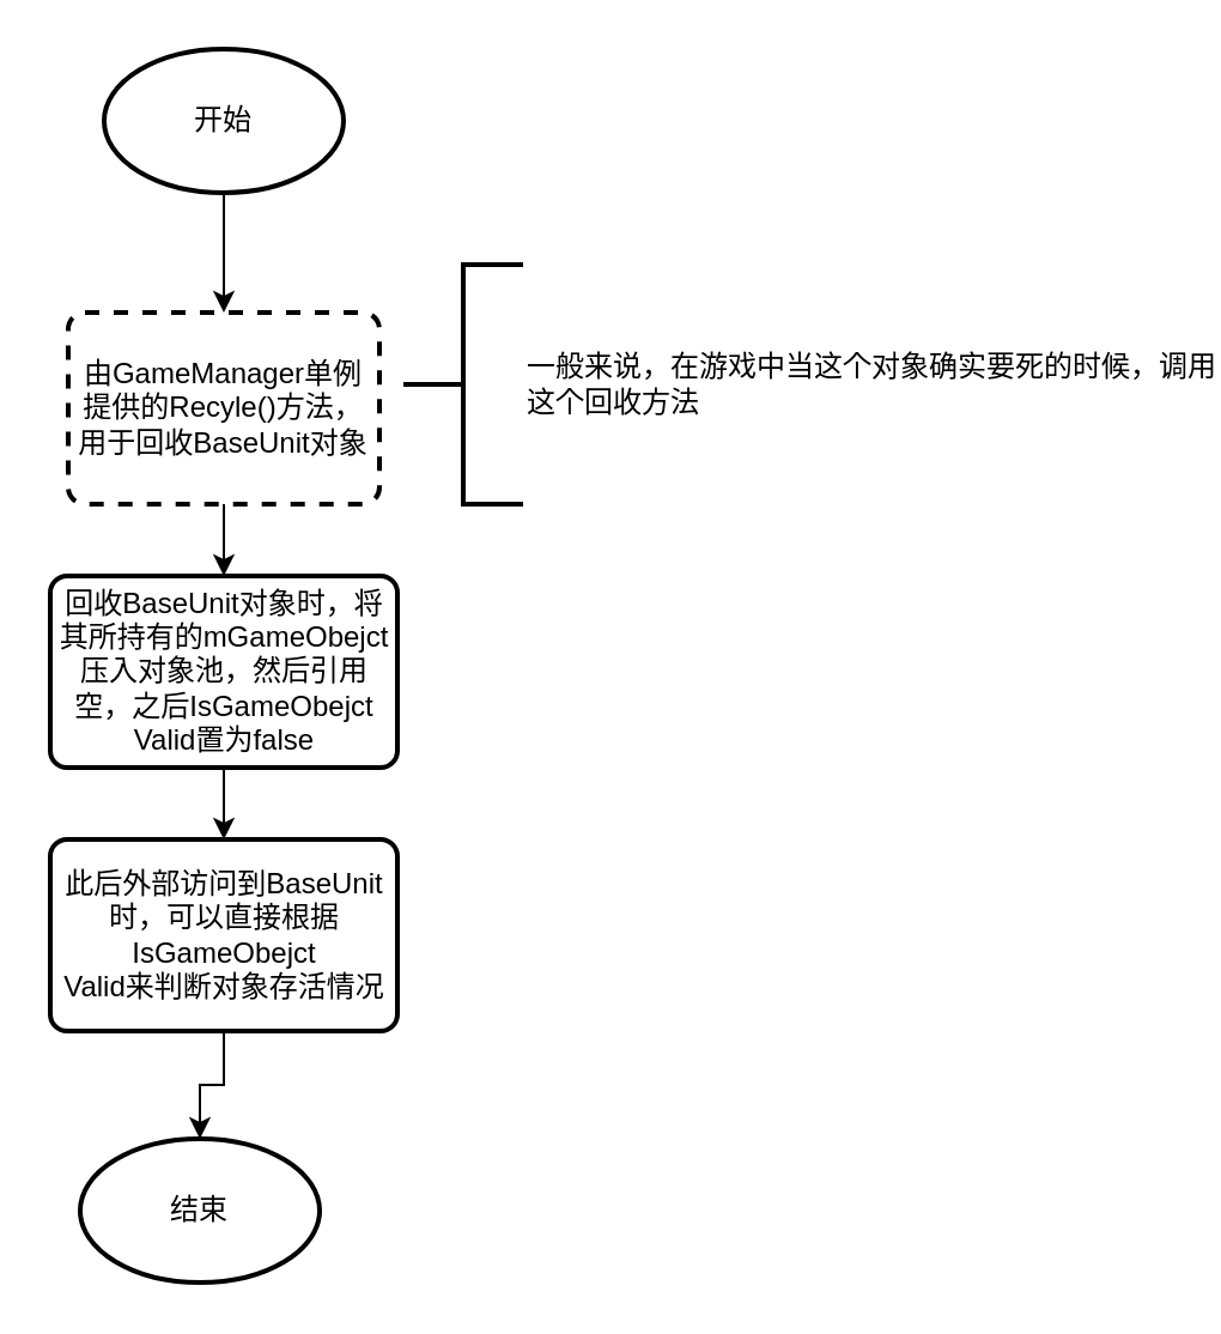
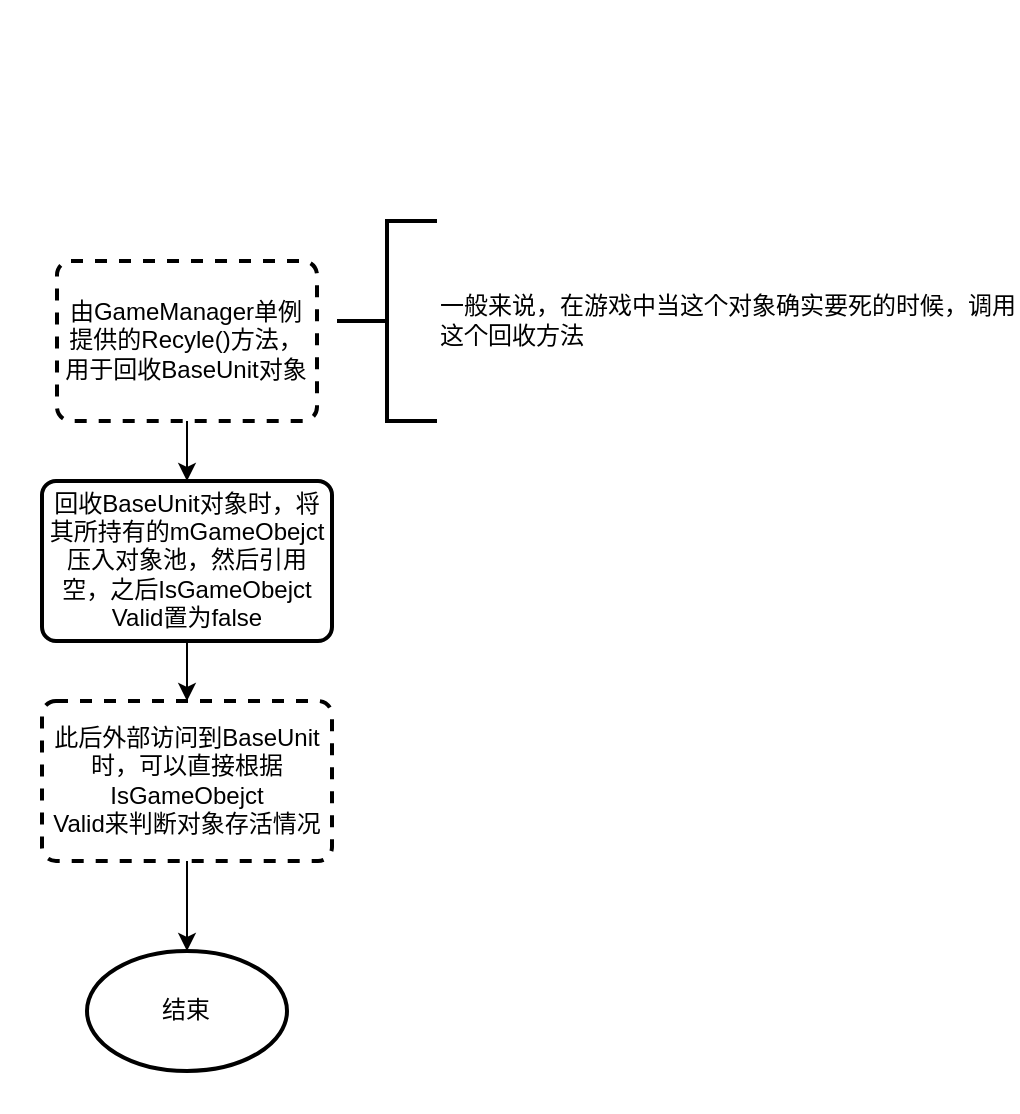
- <mxCell id="3" value="开始" style="strokeWidth=2;html=1;shape=mxgraph.flowchart.start_1;whiteSpace=wrap;" vertex="1" parent="1"><mxGeometry x="43" y="20" width="100" height="60" as="geometry" /></mxCell>
- <mxCell id="2" style="edgeStyle=orthogonalEdgeStyle;rounded=0;orthogonalLoop=1;jettySize=auto;html=1;entryX=0.5;entryY=0;entryDx=0;entryDy=0;" edge="1" parent="1" source="3" target="6"><mxGeometry relative="1" as="geometry" /></mxCell>
- <mxCell id="10" value="此后外部访问到BaseUnit时，可以直接根据IsGameObejct&lt;br&gt;Valid来判断对象存活情况" style="rounded=1;whiteSpace=wrap;html=1;absoluteArcSize=1;arcSize=14;strokeWidth=2;" vertex="1" parent="1"><mxGeometry x="20.5" y="350" width="145" height="80" as="geometry" /></mxCell>
+ <mxCell id="10" value="此后外部访问到BaseUnit时，可以直接根据IsGameObejct&lt;br&gt;Valid来判断对象存活情况" style="rounded=1;whiteSpace=wrap;html=1;absoluteArcSize=1;arcSize=14;strokeWidth=2;dashed=1;" vertex="1" parent="1"><mxGeometry x="20.5" y="350" width="145" height="80" as="geometry" /></mxCell>
- <mxCell id="4" value="结束" style="strokeWidth=2;html=1;shape=mxgraph.flowchart.start_1;whiteSpace=wrap;" vertex="1" parent="1"><mxGeometry x="33" y="475" width="100" height="60" as="geometry" /></mxCell>
+ <mxCell id="4" value="结束" style="strokeWidth=2;html=1;shape=mxgraph.flowchart.start_1;whiteSpace=wrap;" vertex="1" parent="1"><mxGeometry x="43" y="475" width="100" height="60" as="geometry" /></mxCell>
